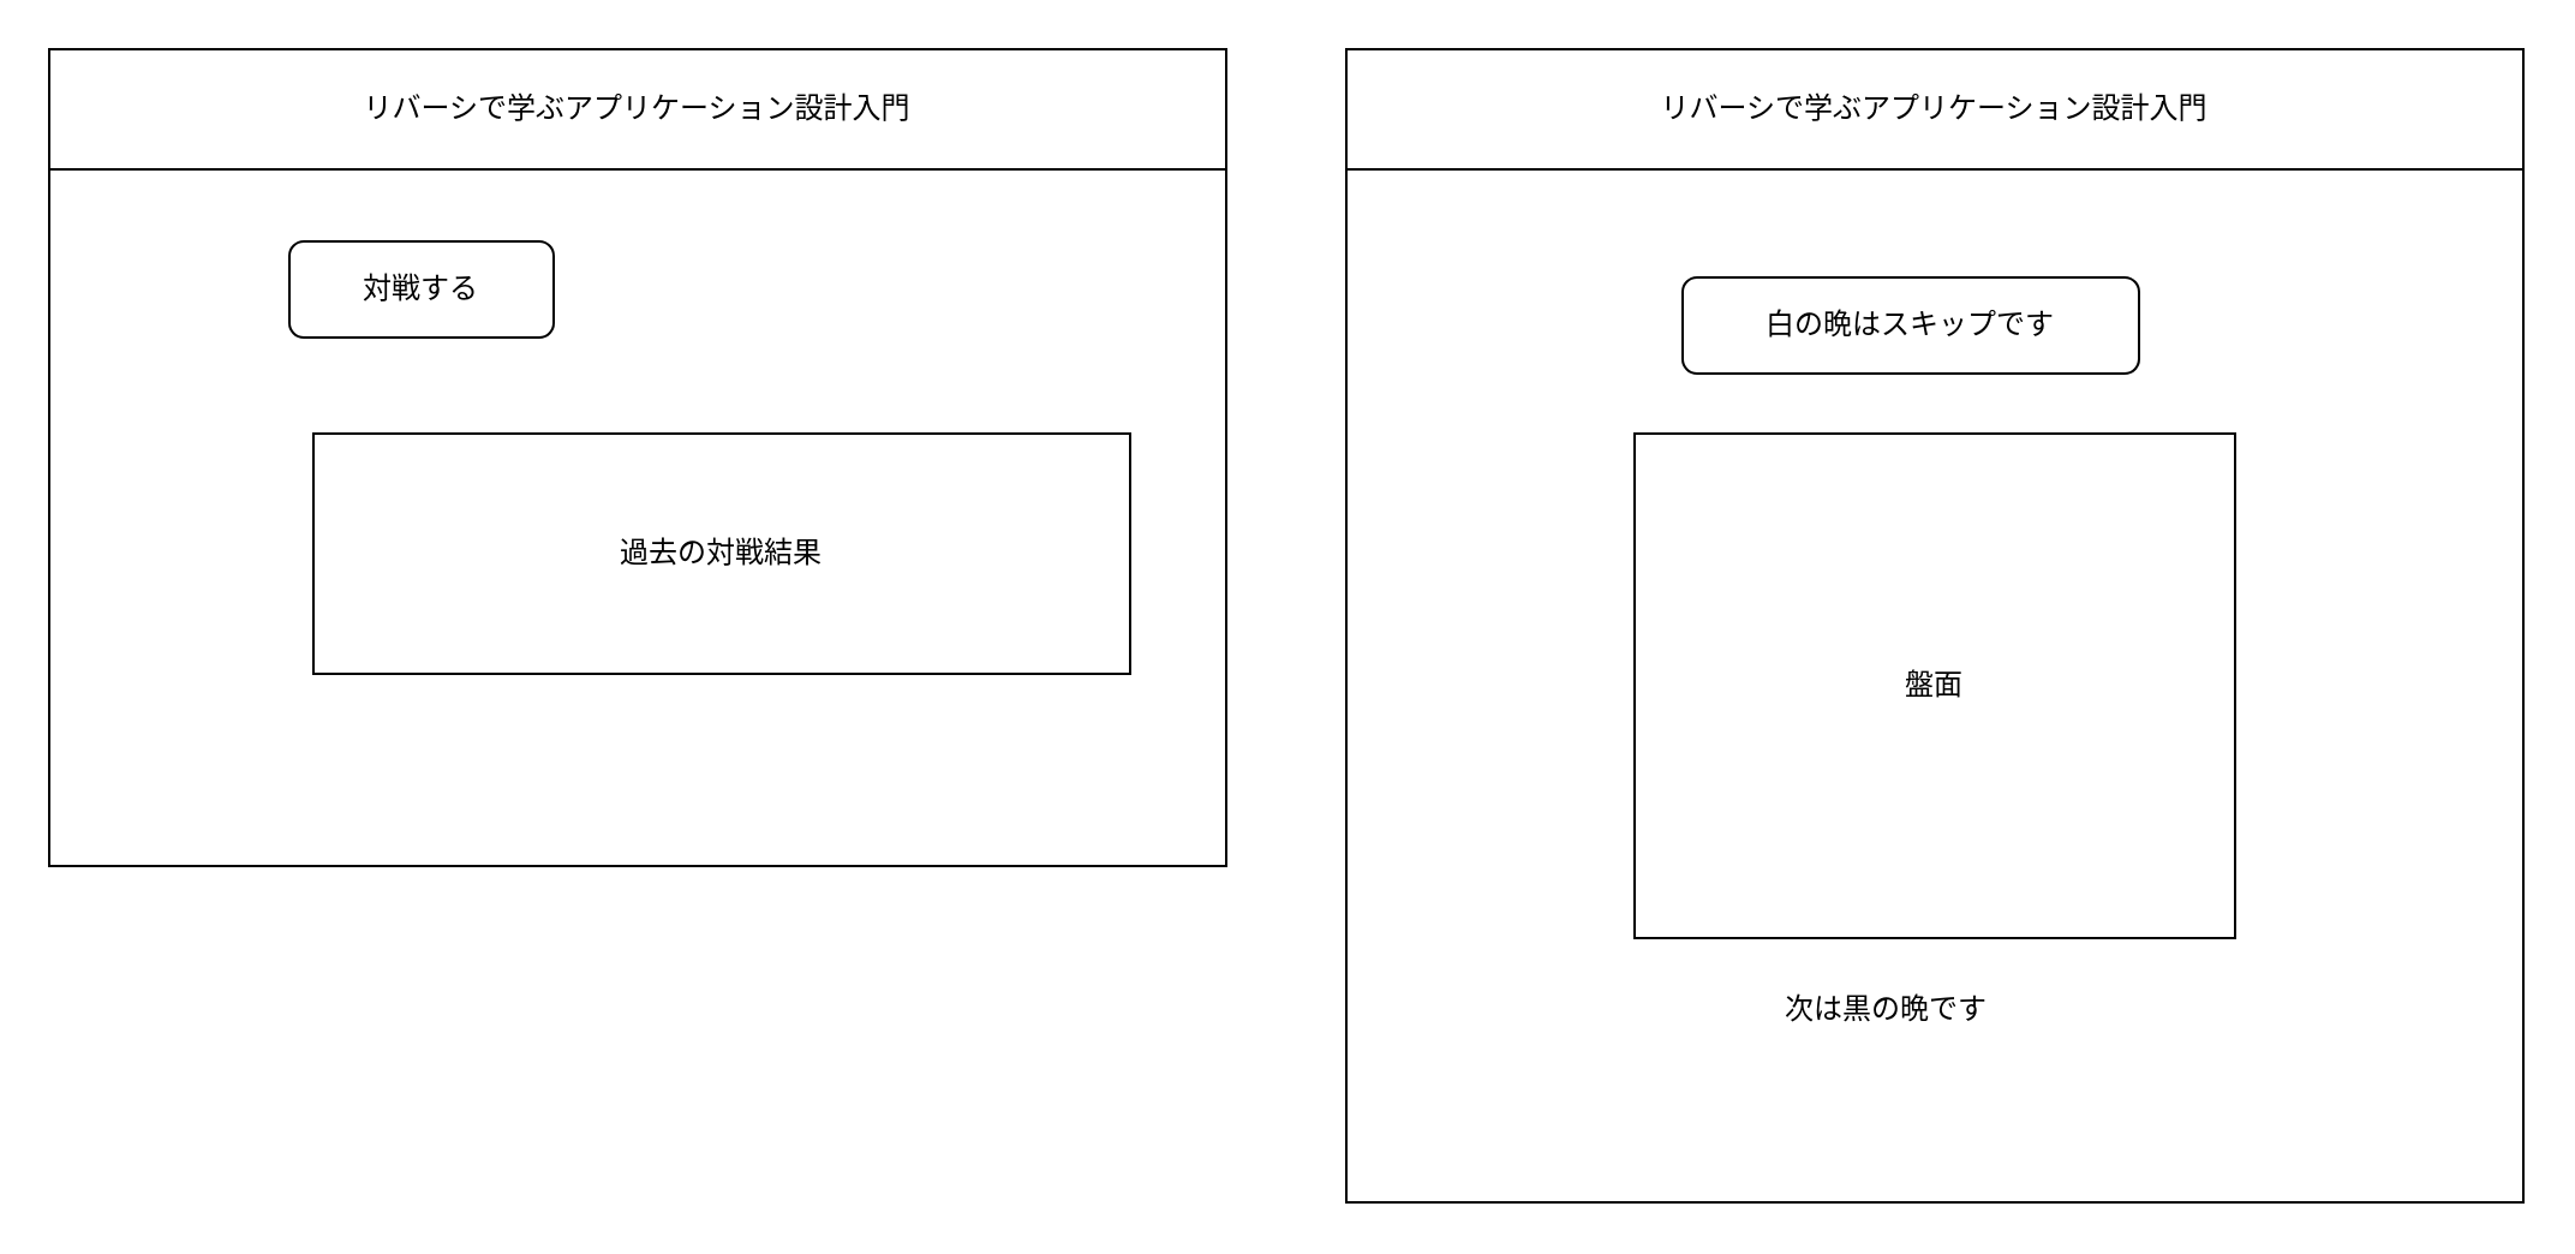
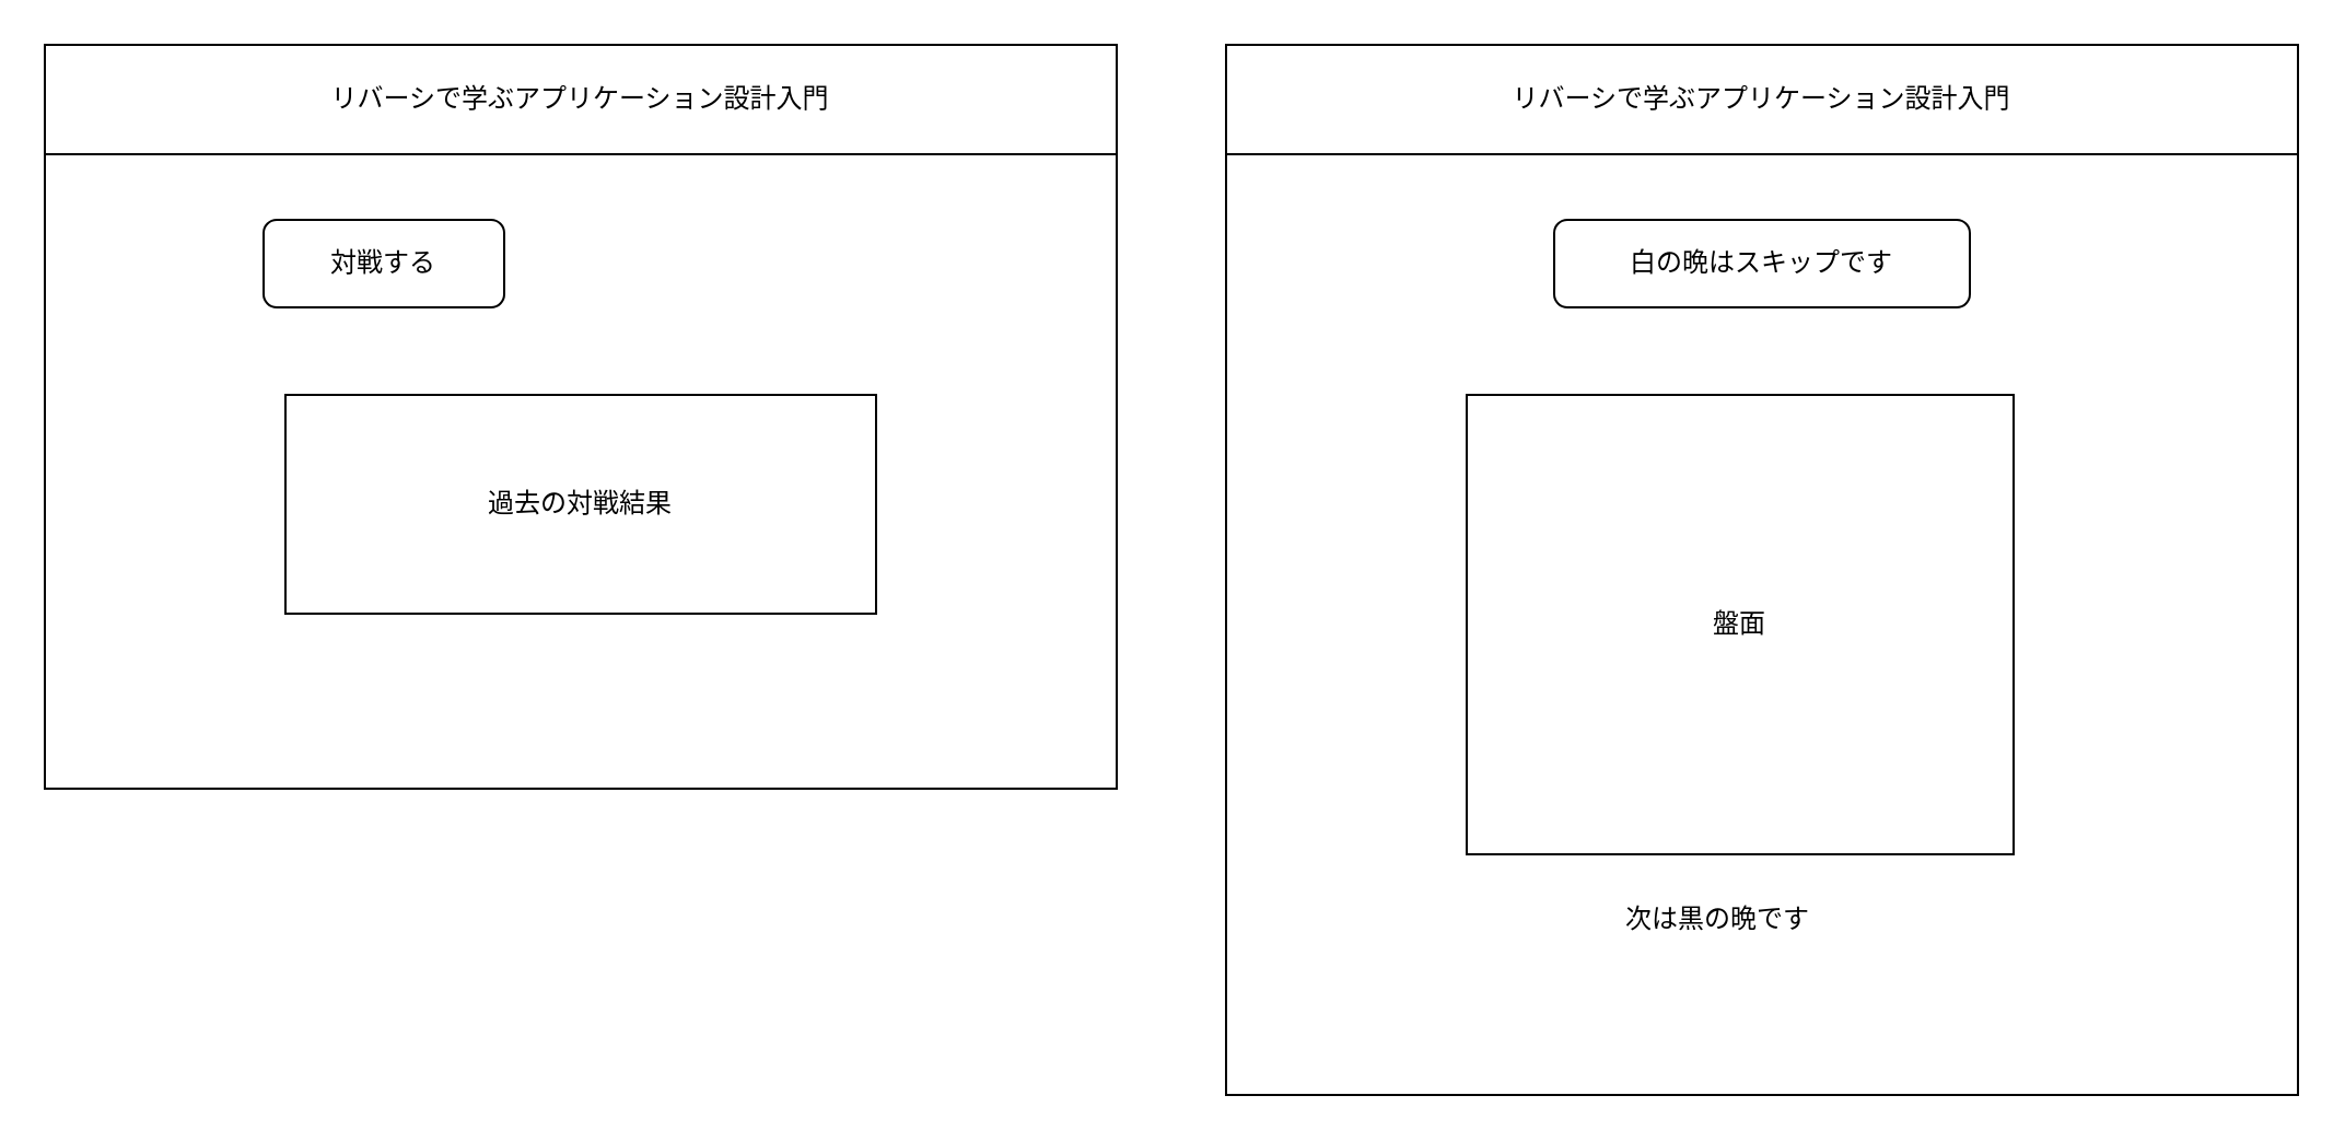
- <mxCell id="9" value="白の晩はスキップです" style="rounded=1;whiteSpace=wrap;html=1;fillColor=none;" vertex="1" parent="1"><mxGeometry x="700" y="115" width="190" height="40" as="geometry" /></mxCell>
+ <mxCell id="9" value="白の晩はスキップです" style="rounded=1;whiteSpace=wrap;html=1;fillColor=none;" vertex="1" parent="1"><mxGeometry x="710" y="100" width="190" height="40" as="geometry" /></mxCell>
- <mxCell id="4" value="過去の対戦結果" style="rounded=0;whiteSpace=wrap;html=1;fillColor=none;" vertex="1" parent="1"><mxGeometry x="130" y="180" width="340" height="100" as="geometry" /></mxCell>
+ <mxCell id="4" value="過去の対戦結果" style="rounded=0;whiteSpace=wrap;html=1;fillColor=none;" vertex="1" parent="1"><mxGeometry x="130" y="180" width="270" height="100" as="geometry" /></mxCell>
- <mxCell id="8" value="盤面" style="rounded=0;whiteSpace=wrap;html=1;fillColor=none;" vertex="1" parent="1"><mxGeometry x="680" y="180" width="250" height="210" as="geometry" /></mxCell>
+ <mxCell id="8" value="盤面" style="rounded=0;whiteSpace=wrap;html=1;fillColor=none;" vertex="1" parent="1"><mxGeometry x="670" y="180" width="250" height="210" as="geometry" /></mxCell>
